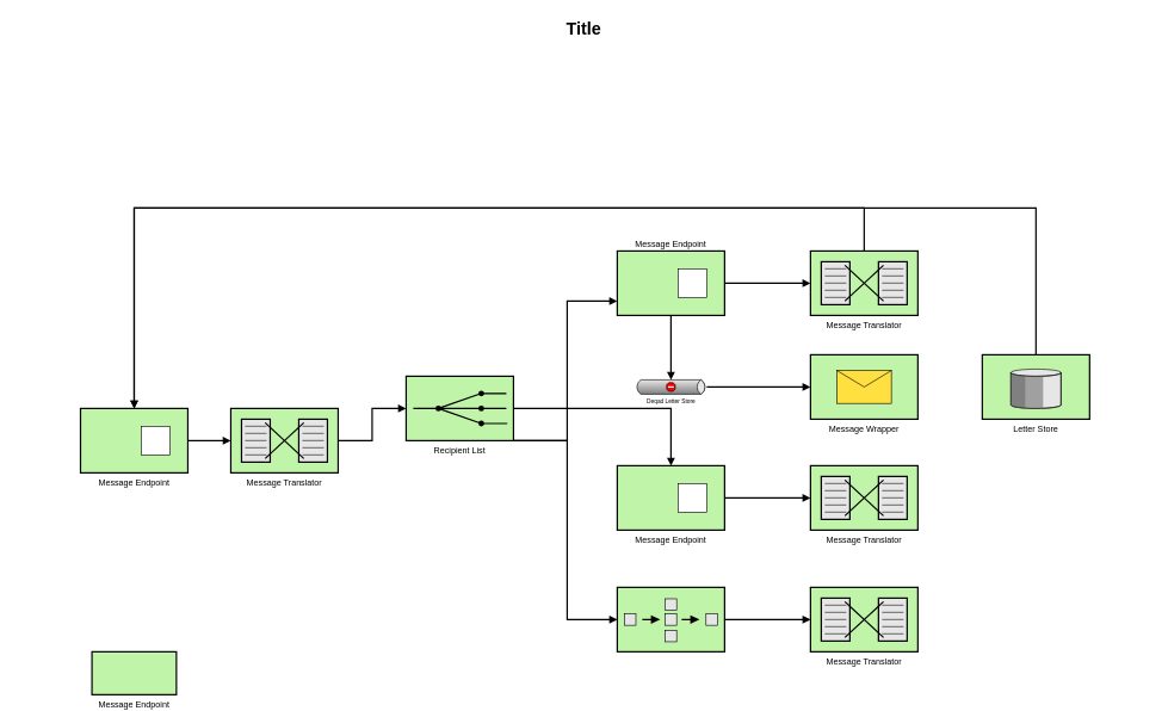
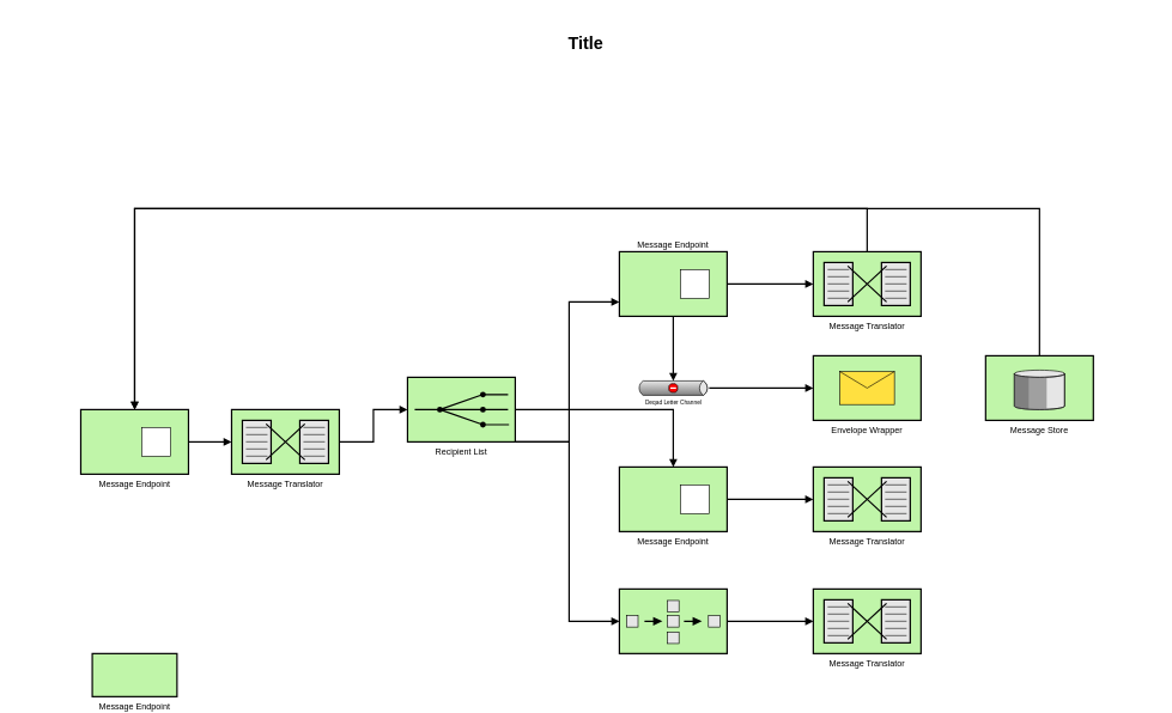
- <mxCell id="29" value="Title" style="text;strokeColor=none;fillColor=none;html=1;fontSize=24;fontStyle=1;verticalAlign=middle;align=center;" parent="1" vertex="1"><mxGeometry x="20" y="20" width="1590" height="40" as="geometry" /></mxCell>
+ <mxCell id="29" value="Title" style="text;strokeColor=none;fillColor=none;html=1;fontSize=24;fontStyle=1;verticalAlign=middle;align=center;" parent="1" vertex="1"><mxGeometry x="20" y="40" width="1590" height="40" as="geometry" /></mxCell>
- <mxCell id="22" value="Deqad Letter Store" style="strokeWidth=1;dashed=0;align=center;html=1;fontSize=8;shape=mxgraph.eip.deadLetterChannel;verticalLabelPosition=bottom;labelBackgroundColor=#ffffff;verticalAlign=top;" parent="1" vertex="1"><mxGeometry x="887" y="530" width="100" height="20" as="geometry" /></mxCell>
+ <mxCell id="22" value="Deqad Letter Channel" style="strokeWidth=1;dashed=0;align=center;html=1;fontSize=8;shape=mxgraph.eip.deadLetterChannel;verticalLabelPosition=bottom;labelBackgroundColor=#ffffff;verticalAlign=top;" parent="1" vertex="1"><mxGeometry x="887" y="530" width="100" height="20" as="geometry" /></mxCell>
- <mxCell id="23" value="Message Wrapper" style="strokeWidth=2;dashed=0;align=center;fontSize=12;fillColor=#c0f5a9;verticalLabelPosition=bottom;verticalAlign=top;shape=mxgraph.eip.envelope_wrapper;" parent="1" vertex="1"><mxGeometry x="1132" y="495" width="150" height="90" as="geometry" /></mxCell>
+ <mxCell id="23" value="Envelope Wrapper" style="strokeWidth=2;dashed=0;align=center;fontSize=12;fillColor=#c0f5a9;verticalLabelPosition=bottom;verticalAlign=top;shape=mxgraph.eip.envelope_wrapper;" parent="1" vertex="1"><mxGeometry x="1132" y="495" width="150" height="90" as="geometry" /></mxCell>
- <mxCell id="27" value="Letter Store" style="strokeWidth=2;dashed=0;align=center;fontSize=12;verticalLabelPosition=bottom;verticalAlign=top;shape=mxgraph.eip.message_store;fillColor=#c0f5a9" parent="1" vertex="1"><mxGeometry x="1372" y="495" width="150" height="90" as="geometry" /></mxCell>
+ <mxCell id="27" value="Message Store" style="strokeWidth=2;dashed=0;align=center;fontSize=12;verticalLabelPosition=bottom;verticalAlign=top;shape=mxgraph.eip.message_store;fillColor=#c0f5a9" parent="1" vertex="1"><mxGeometry x="1372" y="495" width="150" height="90" as="geometry" /></mxCell>
